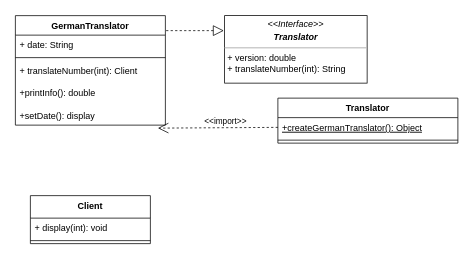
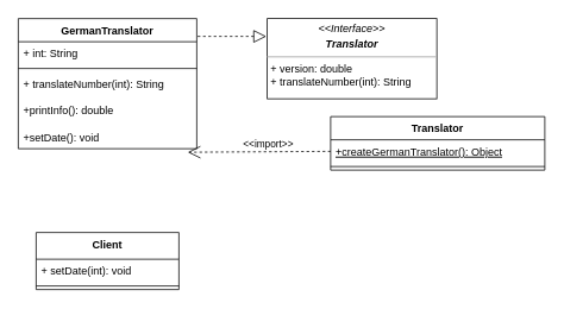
- <mxCell id="4" value="+ date: String" style="text;strokeColor=none;fillColor=none;align=left;verticalAlign=top;spacingLeft=4;spacingRight=4;overflow=hidden;rotatable=0;points=[[0,0.5],[1,0.5]];portConstraint=eastwest;" vertex="1" parent="3"><mxGeometry y="26" width="200" height="26" as="geometry" /></mxCell>
+ <mxCell id="4" value="+ int: String" style="text;strokeColor=none;fillColor=none;align=left;verticalAlign=top;spacingLeft=4;spacingRight=4;overflow=hidden;rotatable=0;points=[[0,0.5],[1,0.5]];portConstraint=eastwest;" vertex="1" parent="3"><mxGeometry y="26" width="200" height="26" as="geometry" /></mxCell>
- <mxCell id="6" value="+ translateNumber(int): Client" style="text;strokeColor=none;fillColor=none;align=left;verticalAlign=top;spacingLeft=4;spacingRight=4;overflow=hidden;rotatable=0;points=[[0,0.5],[1,0.5]];portConstraint=eastwest;" vertex="1" parent="3"><mxGeometry y="60" width="200" height="30" as="geometry" /></mxCell>
+ <mxCell id="6" value="+ translateNumber(int): String" style="text;strokeColor=none;fillColor=none;align=left;verticalAlign=top;spacingLeft=4;spacingRight=4;overflow=hidden;rotatable=0;points=[[0,0.5],[1,0.5]];portConstraint=eastwest;" vertex="1" parent="3"><mxGeometry y="60" width="200" height="30" as="geometry" /></mxCell>
- <mxCell id="8" value="+setDate(): display" style="text;strokeColor=none;fillColor=none;align=left;verticalAlign=top;spacingLeft=4;spacingRight=4;overflow=hidden;rotatable=0;points=[[0,0.5],[1,0.5]];portConstraint=eastwest;" vertex="1" parent="3"><mxGeometry y="120" width="200" height="26" as="geometry" /></mxCell>
+ <mxCell id="8" value="+setDate(): void" style="text;strokeColor=none;fillColor=none;align=left;verticalAlign=top;spacingLeft=4;spacingRight=4;overflow=hidden;rotatable=0;points=[[0,0.5],[1,0.5]];portConstraint=eastwest;" vertex="1" parent="3"><mxGeometry y="120" width="200" height="26" as="geometry" /></mxCell>
- <mxCell id="10" value="+ display(int): void" style="text;strokeColor=none;fillColor=none;align=left;verticalAlign=top;spacingLeft=4;spacingRight=4;overflow=hidden;rotatable=0;points=[[0,0.5],[1,0.5]];portConstraint=eastwest;" vertex="1" parent="9"><mxGeometry y="30" width="160" height="26" as="geometry" /></mxCell>
+ <mxCell id="10" value="+ setDate(int): void" style="text;strokeColor=none;fillColor=none;align=left;verticalAlign=top;spacingLeft=4;spacingRight=4;overflow=hidden;rotatable=0;points=[[0,0.5],[1,0.5]];portConstraint=eastwest;" vertex="1" parent="9"><mxGeometry y="30" width="160" height="26" as="geometry" /></mxCell>
